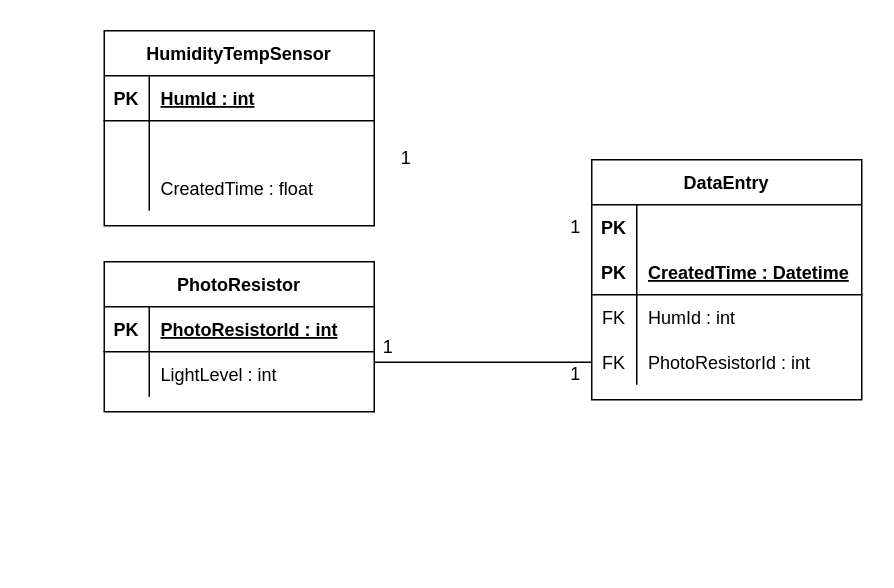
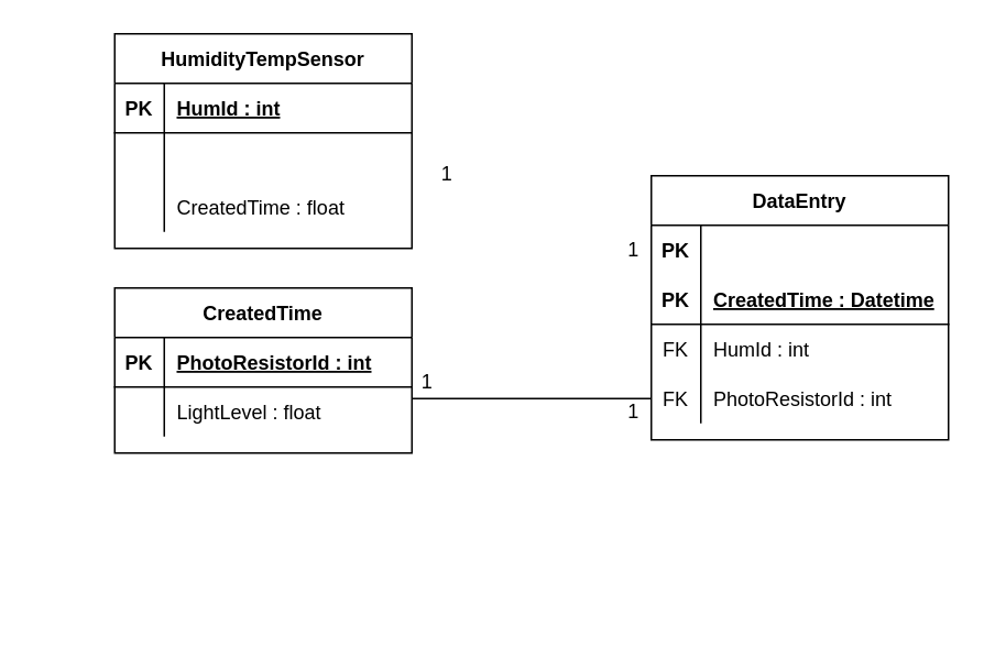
- <mxCell id="23" value="PhotoResistor" style="shape=table;startSize=30;container=1;collapsible=1;childLayout=tableLayout;fixedRows=1;rowLines=0;fontStyle=1;align=center;resizeLast=1;" vertex="1" parent="1"><mxGeometry x="69" y="174" width="180" height="100" as="geometry" /></mxCell>
+ <mxCell id="23" value="CreatedTime" style="shape=table;startSize=30;container=1;collapsible=1;childLayout=tableLayout;fixedRows=1;rowLines=0;fontStyle=1;align=center;resizeLast=1;" vertex="1" parent="1"><mxGeometry x="69" y="174" width="180" height="100" as="geometry" /></mxCell>
- <mxCell id="29" value="LightLevel : int" style="shape=partialRectangle;connectable=0;fillColor=none;top=0;left=0;bottom=0;right=0;align=left;spacingLeft=6;overflow=hidden;" vertex="1" parent="27"><mxGeometry x="30" width="150" height="30" as="geometry" /></mxCell>
+ <mxCell id="29" value="LightLevel : float" style="shape=partialRectangle;connectable=0;fillColor=none;top=0;left=0;bottom=0;right=0;align=left;spacingLeft=6;overflow=hidden;" vertex="1" parent="27"><mxGeometry x="30" width="150" height="30" as="geometry" /></mxCell>
